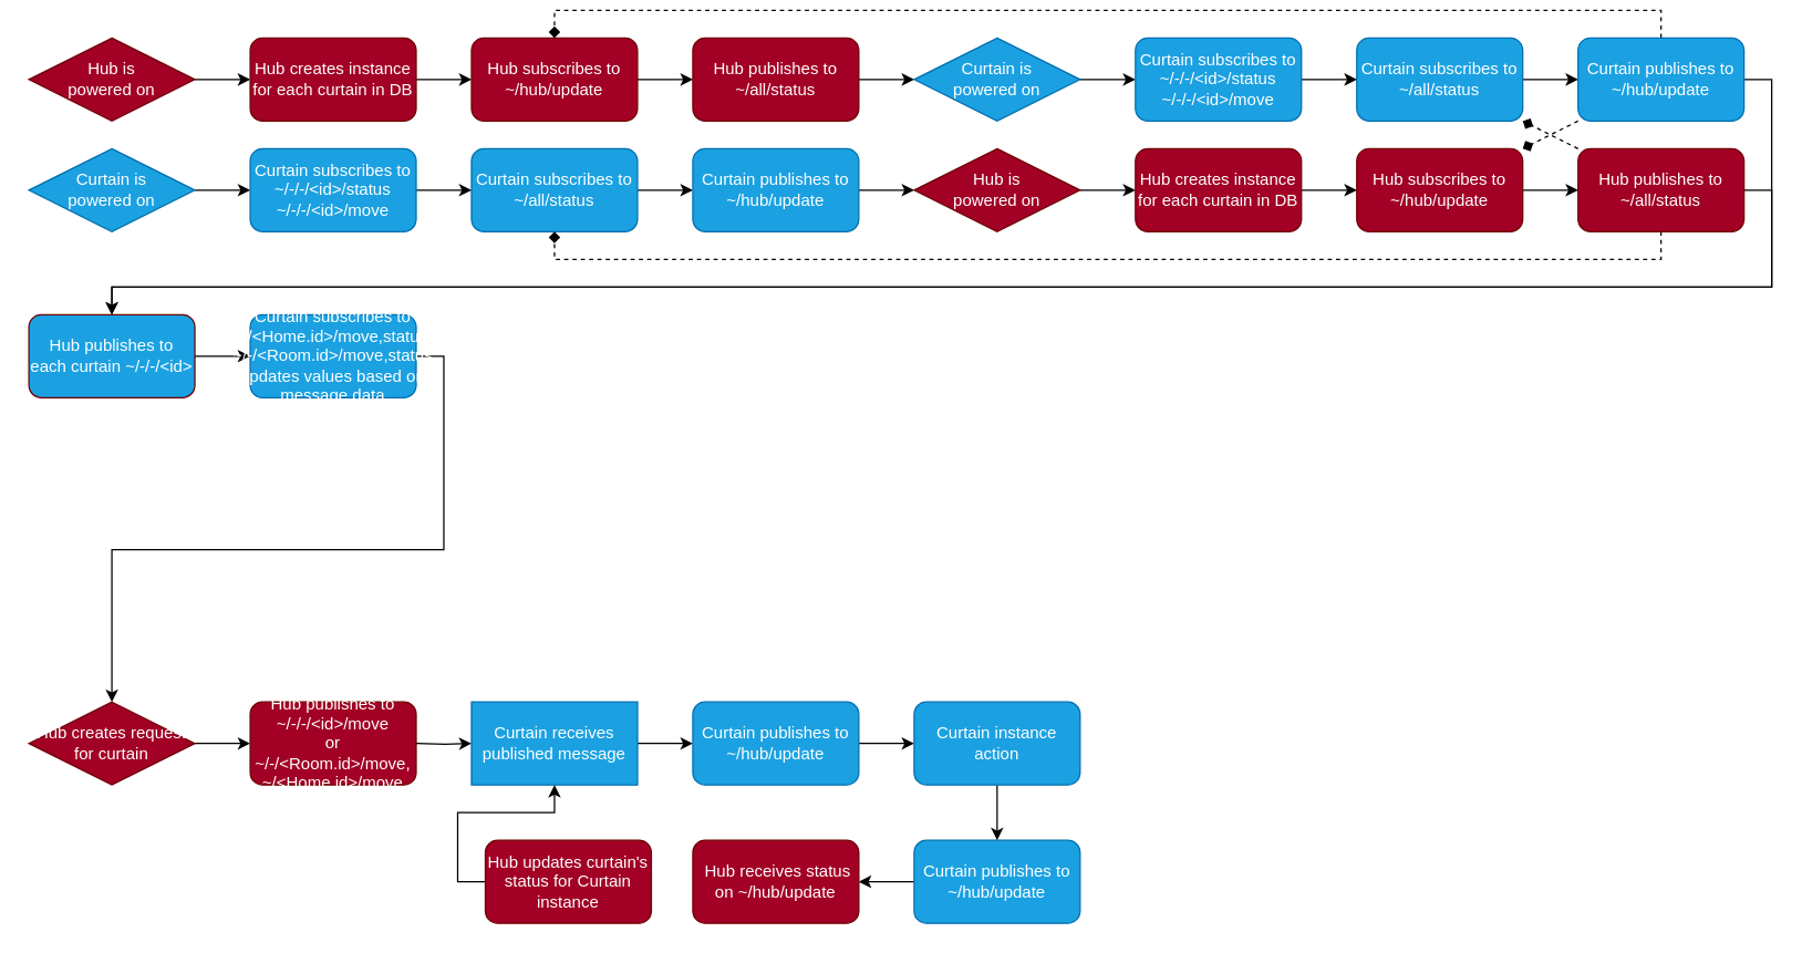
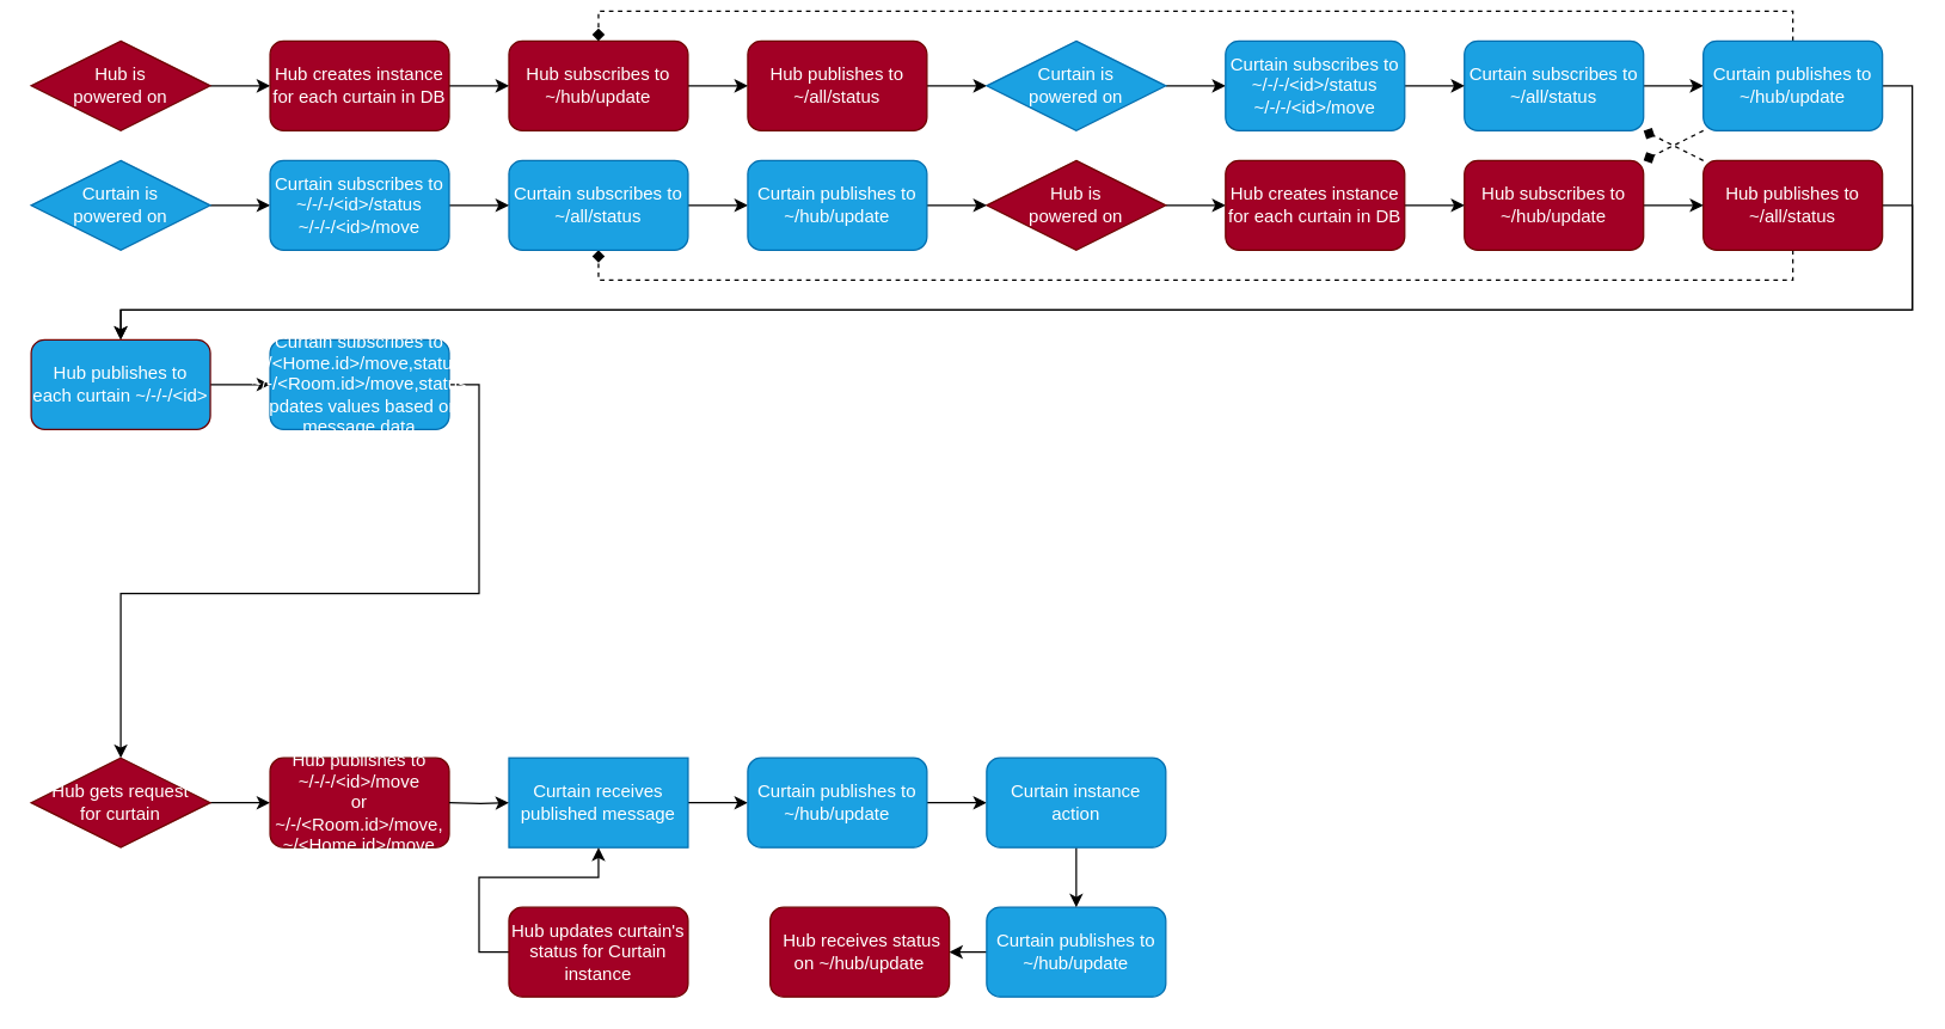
- <mxCell id="5" value="Hub creates request&lt;br&gt;for curtain" style="rhombus;whiteSpace=wrap;html=1;fillColor=#a20025;strokeColor=#6F0000;fontColor=#ffffff;" parent="1" vertex="1"><mxGeometry x="20" y="500" width="120" height="60" as="geometry" /></mxCell>
+ <mxCell id="5" value="Hub gets request&lt;br&gt;for curtain" style="rhombus;whiteSpace=wrap;html=1;fillColor=#a20025;strokeColor=#6F0000;fontColor=#ffffff;" parent="1" vertex="1"><mxGeometry x="20" y="500" width="120" height="60" as="geometry" /></mxCell>
- <mxCell id="19" value="Hub updates curtain's status for Curtain instance" style="rounded=1;whiteSpace=wrap;html=1;fillColor=#a20025;strokeColor=#6F0000;fontColor=#ffffff;" parent="1" vertex="1"><mxGeometry x="350" y="600" width="120" height="60" as="geometry" /></mxCell>
+ <mxCell id="19" value="Hub updates curtain's status for Curtain instance" style="rounded=1;whiteSpace=wrap;html=1;fillColor=#a20025;strokeColor=#6F0000;fontColor=#ffffff;" parent="1" vertex="1"><mxGeometry x="340" y="600" width="120" height="60" as="geometry" /></mxCell>
- <mxCell id="17" value="&amp;nbsp;Hub receives status on ~/hub/update" style="rounded=1;whiteSpace=wrap;html=1;fillColor=#a20025;strokeColor=#6F0000;fontColor=#ffffff;" parent="1" vertex="1"><mxGeometry x="500" y="600" width="120" height="60" as="geometry" /></mxCell>
+ <mxCell id="17" value="&amp;nbsp;Hub receives status on ~/hub/update" style="rounded=1;whiteSpace=wrap;html=1;fillColor=#a20025;strokeColor=#6F0000;fontColor=#ffffff;" parent="1" vertex="1"><mxGeometry x="515" y="600" width="120" height="60" as="geometry" /></mxCell>
